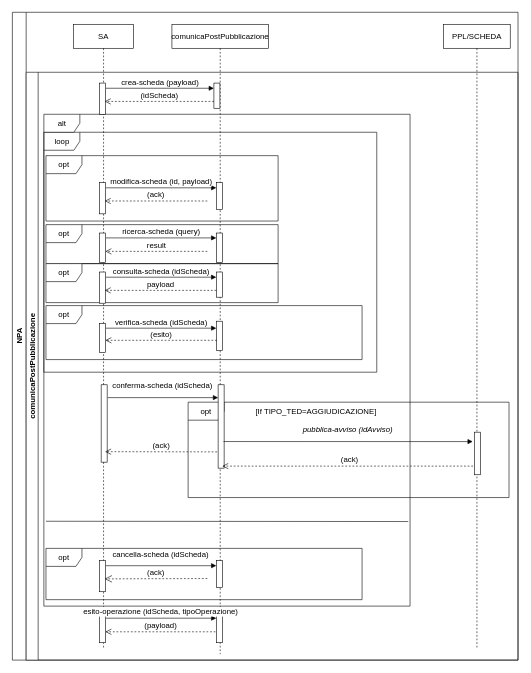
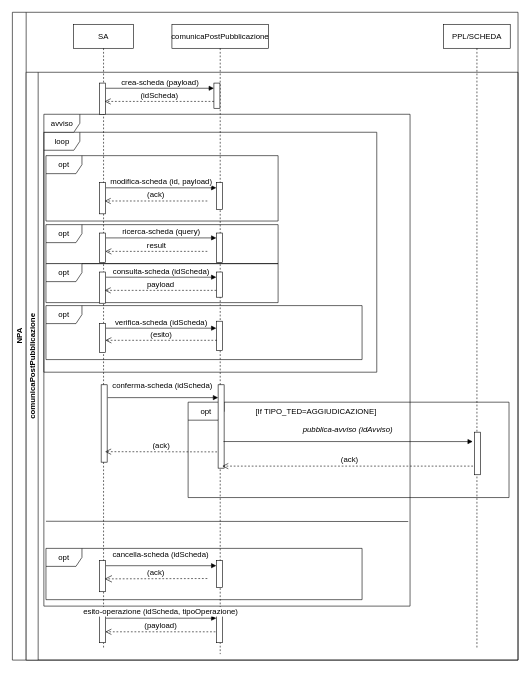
- <mxCell id="13" value="alt" style="shape=umlFrame;whiteSpace=wrap;html=1;fontSize=13;" vertex="1" parent="8"><mxGeometry x="29.5" y="70" width="610.5" height="820" as="geometry" /></mxCell>
+ <mxCell id="13" value="avviso" style="shape=umlFrame;whiteSpace=wrap;html=1;fontSize=13;" vertex="1" parent="8"><mxGeometry x="29.5" y="70" width="610.5" height="820" as="geometry" /></mxCell>
